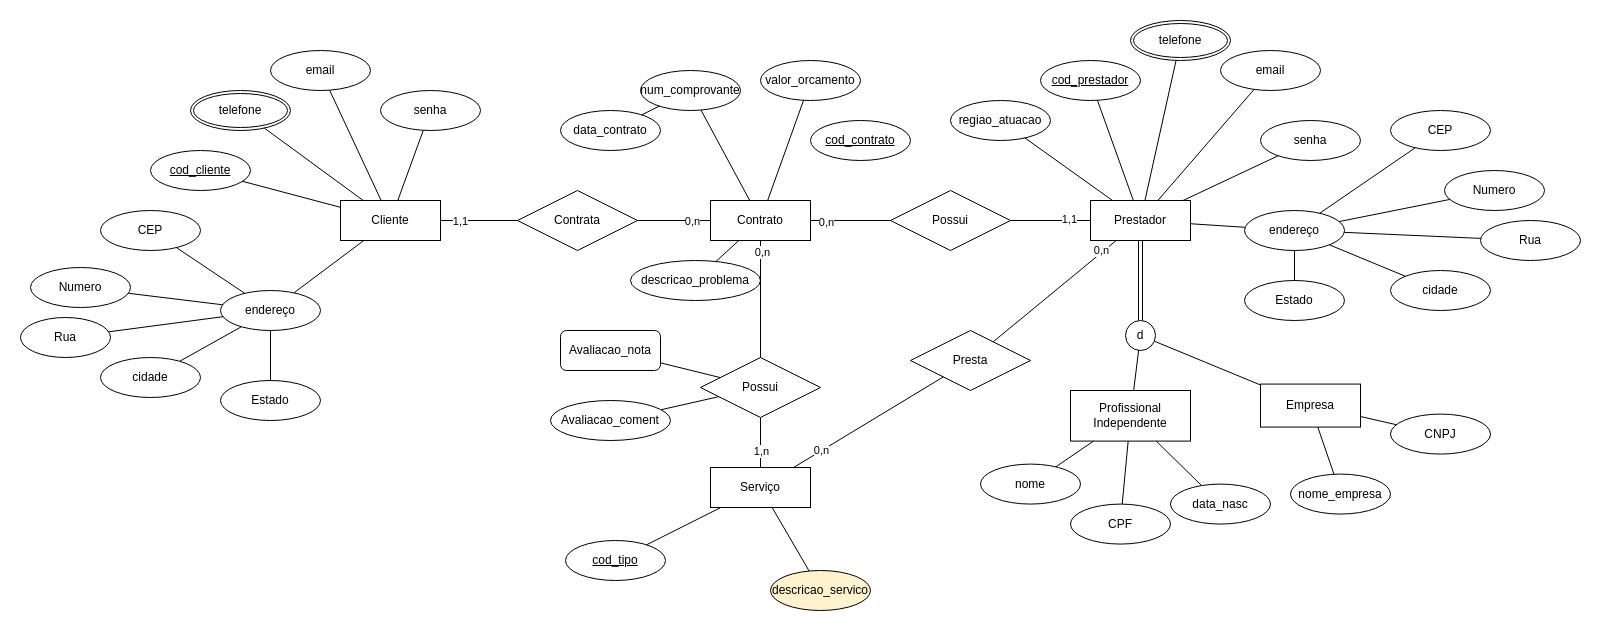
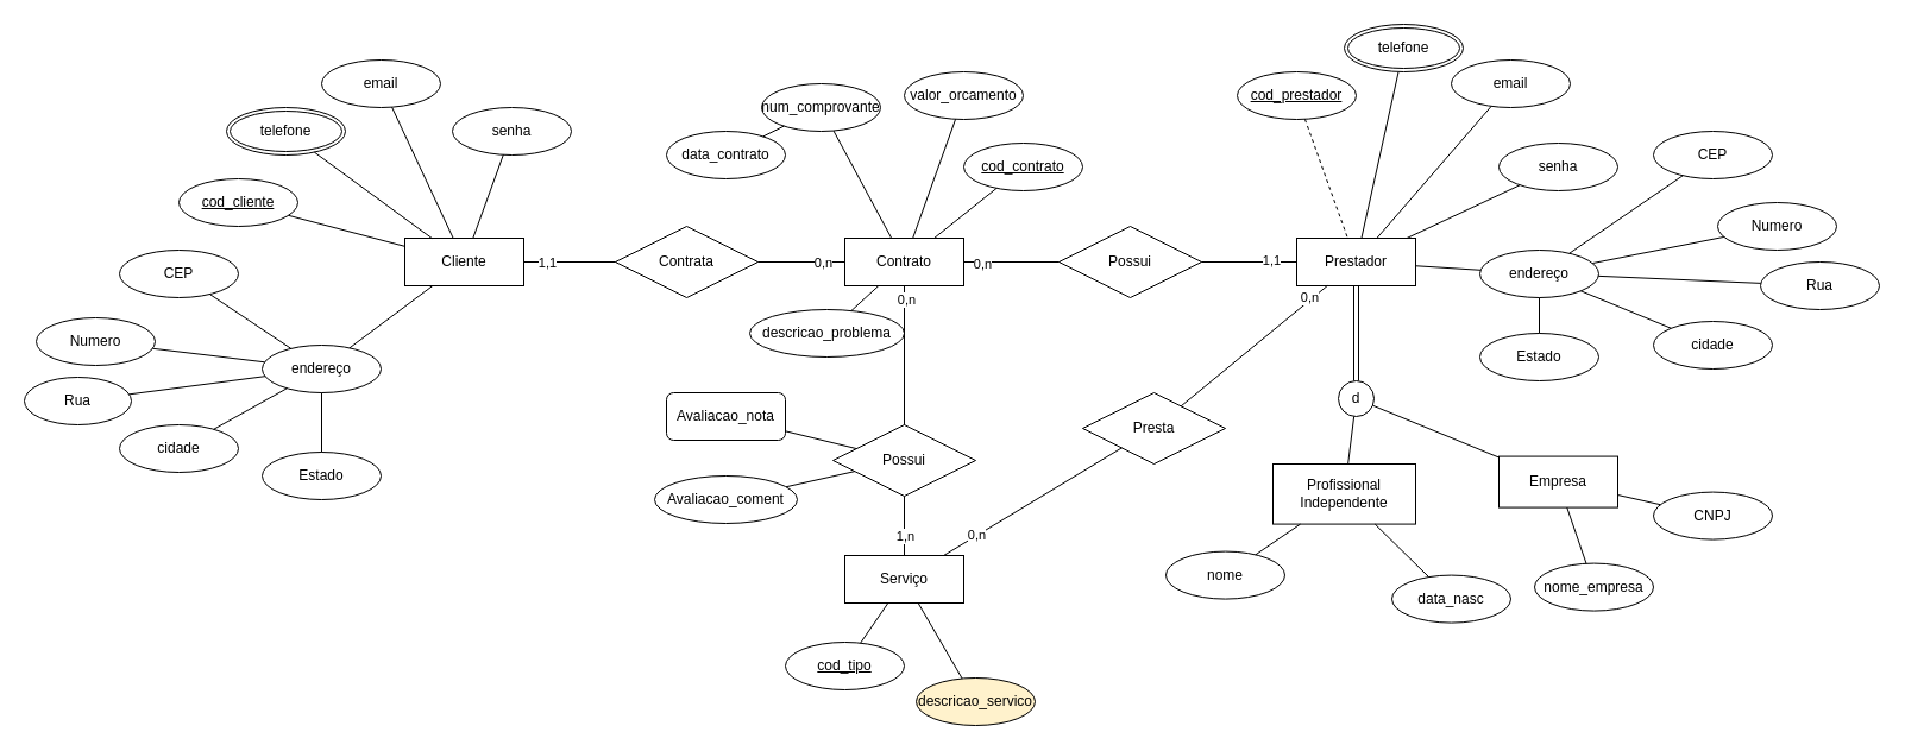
- <mxCell id="75" value="regiao_atuacao" style="ellipse;whiteSpace=wrap;html=1;align=center;" parent="1" vertex="1"><mxGeometry x="950" y="100" width="100" height="40" as="geometry" /></mxCell>
- <mxCell id="16" value="" style="endArrow=none;html=1;rounded=0;" parent="1" source="12" target="2" edge="1"><mxGeometry relative="1" as="geometry"><mxPoint x="1220" y="210" as="sourcePoint" /><mxPoint x="1380" y="210" as="targetPoint" /></mxGeometry></mxCell>
+ <mxCell id="16" value="" style="endArrow=none;html=1;rounded=0;dashed=1;" parent="1" source="12" target="2" edge="1"><mxGeometry relative="1" as="geometry"><mxPoint x="1220" y="210" as="sourcePoint" /><mxPoint x="1380" y="210" as="targetPoint" /></mxGeometry></mxCell>
- <mxCell id="76" value="" style="endArrow=none;html=1;rounded=0;" parent="1" source="75" target="2" edge="1"><mxGeometry relative="1" as="geometry"><mxPoint x="1120" y="230" as="sourcePoint" /><mxPoint x="1280" y="230" as="targetPoint" /></mxGeometry></mxCell>
+ <mxCell id="81" value="" style="endArrow=none;html=1;rounded=0;" parent="1" source="80" target="41" edge="1"><mxGeometry relative="1" as="geometry"><mxPoint x="560" y="260" as="sourcePoint" /><mxPoint x="785" y="200" as="targetPoint" /></mxGeometry></mxCell>
- <mxCell id="32" value="" style="endArrow=none;html=1;rounded=0;" parent="1" source="29" target="3" edge="1"><mxGeometry relative="1" as="geometry"><mxPoint x="1550" y="590.58" as="sourcePoint" /><mxPoint x="1710" y="590.58" as="targetPoint" /></mxGeometry></mxCell>
- <mxCell id="29" value="CPF" style="ellipse;whiteSpace=wrap;html=1;align=center;" parent="1" vertex="1"><mxGeometry x="1070" y="503.58" width="100" height="40" as="geometry" /></mxCell>
- <mxCell id="90" value="cod_tipo" style="ellipse;whiteSpace=wrap;html=1;align=center;fontStyle=4;" vertex="1" parent="1"><mxGeometry x="565" y="540" width="100" height="40" as="geometry" /></mxCell>
+ <mxCell id="90" value="cod_tipo" style="ellipse;whiteSpace=wrap;html=1;align=center;fontStyle=4;" vertex="1" parent="1"><mxGeometry x="660" y="540" width="100" height="40" as="geometry" /></mxCell>
